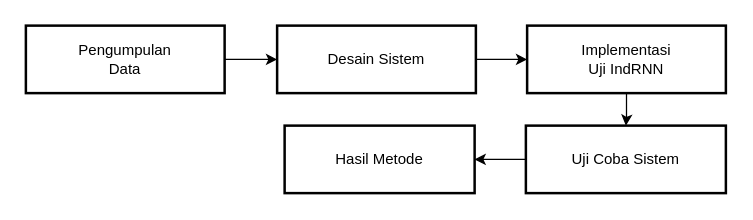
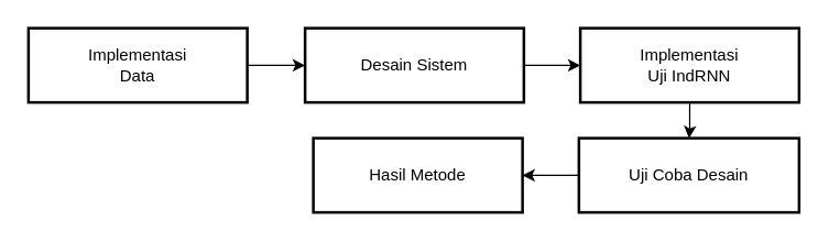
- <mxCell id="3" value="Pengumpulan &#10;Data" style="whiteSpace=wrap;strokeWidth=2;" parent="1" vertex="1"><mxGeometry x="20" y="20" width="159" height="54" as="geometry" /></mxCell>
+ <mxCell id="3" value="Implementasi &#10;Data" style="whiteSpace=wrap;strokeWidth=2;" parent="1" vertex="1"><mxGeometry x="20" y="20" width="159" height="54" as="geometry" /></mxCell>
- <mxCell id="9" value="Uji Coba Sistem" style="whiteSpace=wrap;strokeWidth=2;" parent="1" vertex="1"><mxGeometry x="420" y="100" width="160" height="54" as="geometry" /></mxCell>
+ <mxCell id="9" value="Uji Coba Desain" style="whiteSpace=wrap;strokeWidth=2;" parent="1" vertex="1"><mxGeometry x="420" y="100" width="160" height="54" as="geometry" /></mxCell>
